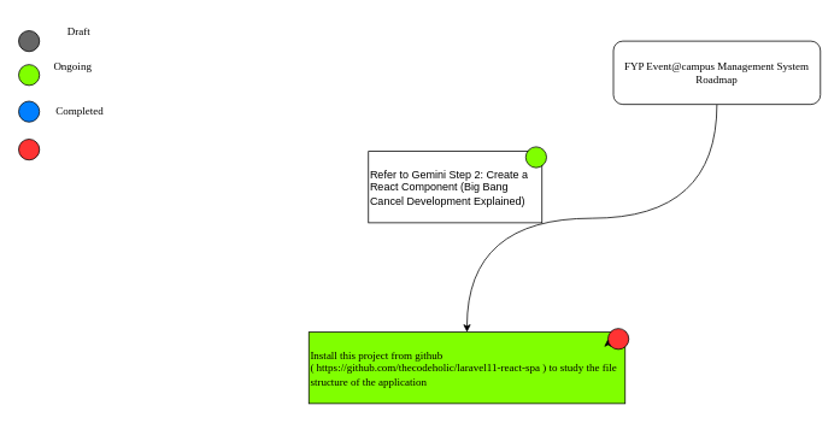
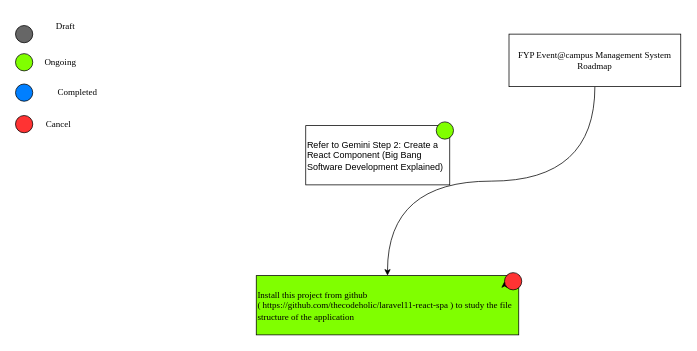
- <mxCell id="7" value="&lt;font face=&quot;poppins&quot;&gt;Ongoing&lt;/font&gt;" style="text;html=1;align=center;verticalAlign=middle;whiteSpace=wrap;rounded=0;" parent="1" vertex="1"><mxGeometry x="50" y="57.5" width="60" height="30" as="geometry" /></mxCell>
+ <mxCell id="7" value="&lt;font face=&quot;poppins&quot;&gt;Ongoing&lt;/font&gt;" style="text;html=1;align=center;verticalAlign=middle;whiteSpace=wrap;rounded=0;" parent="1" vertex="1"><mxGeometry x="50" y="67.5" width="60" height="30" as="geometry" /></mxCell>
- <mxCell id="3" value="&lt;font face=&quot;poppins&quot;&gt;FYP Event@campus Management System Roadmap&lt;/font&gt;" style="rounded=1;whiteSpace=wrap;html=1;" parent="1" vertex="1"><mxGeometry x="678" y="45" width="229" height="70" as="geometry" /></mxCell>
+ <mxCell id="3" value="&lt;font face=&quot;poppins&quot;&gt;FYP Event@campus Management System Roadmap&lt;/font&gt;" style="whiteSpace=wrap;html=1;rounded=0;" parent="1" vertex="1"><mxGeometry x="678" y="45" width="229" height="70" as="geometry" /></mxCell>
- <mxCell id="9" value="&lt;font face=&quot;poppins&quot;&gt;Completed&lt;/font&gt;" style="text;html=1;align=center;verticalAlign=middle;whiteSpace=wrap;rounded=0;" parent="1" vertex="1"><mxGeometry x="58" y="108" width="60" height="30" as="geometry" /></mxCell>
+ <mxCell id="9" value="&lt;font face=&quot;poppins&quot;&gt;Completed&lt;/font&gt;" style="text;html=1;align=center;verticalAlign=middle;whiteSpace=wrap;rounded=0;" parent="1" vertex="1"><mxGeometry x="73" y="108" width="60" height="30" as="geometry" /></mxCell>
+ <mxCell id="13" value="&lt;font face=&quot;poppins&quot;&gt;Cancel&lt;/font&gt;" style="text;html=1;align=center;verticalAlign=middle;whiteSpace=wrap;rounded=0;" parent="1" vertex="1"><mxGeometry x="54" y="150" width="47" height="30" as="geometry" /></mxCell>
- <mxCell id="5" value="&lt;span style=&quot;text-align: center;&quot;&gt;Refer to Gemini Step 2: Create a React Component (Big Bang Cancel Development Explained)&lt;/span&gt;" style="rounded=0;whiteSpace=wrap;html=1;align=left;" parent="1" vertex="1"><mxGeometry x="407" y="167" width="192" height="79" as="geometry" /></mxCell>
+ <mxCell id="5" value="&lt;span style=&quot;text-align: center;&quot;&gt;Refer to Gemini Step 2: Create a React Component (Big Bang Software Development Explained)&lt;/span&gt;" style="rounded=0;whiteSpace=wrap;html=1;align=left;" parent="1" vertex="1"><mxGeometry x="407" y="167" width="192" height="79" as="geometry" /></mxCell>
